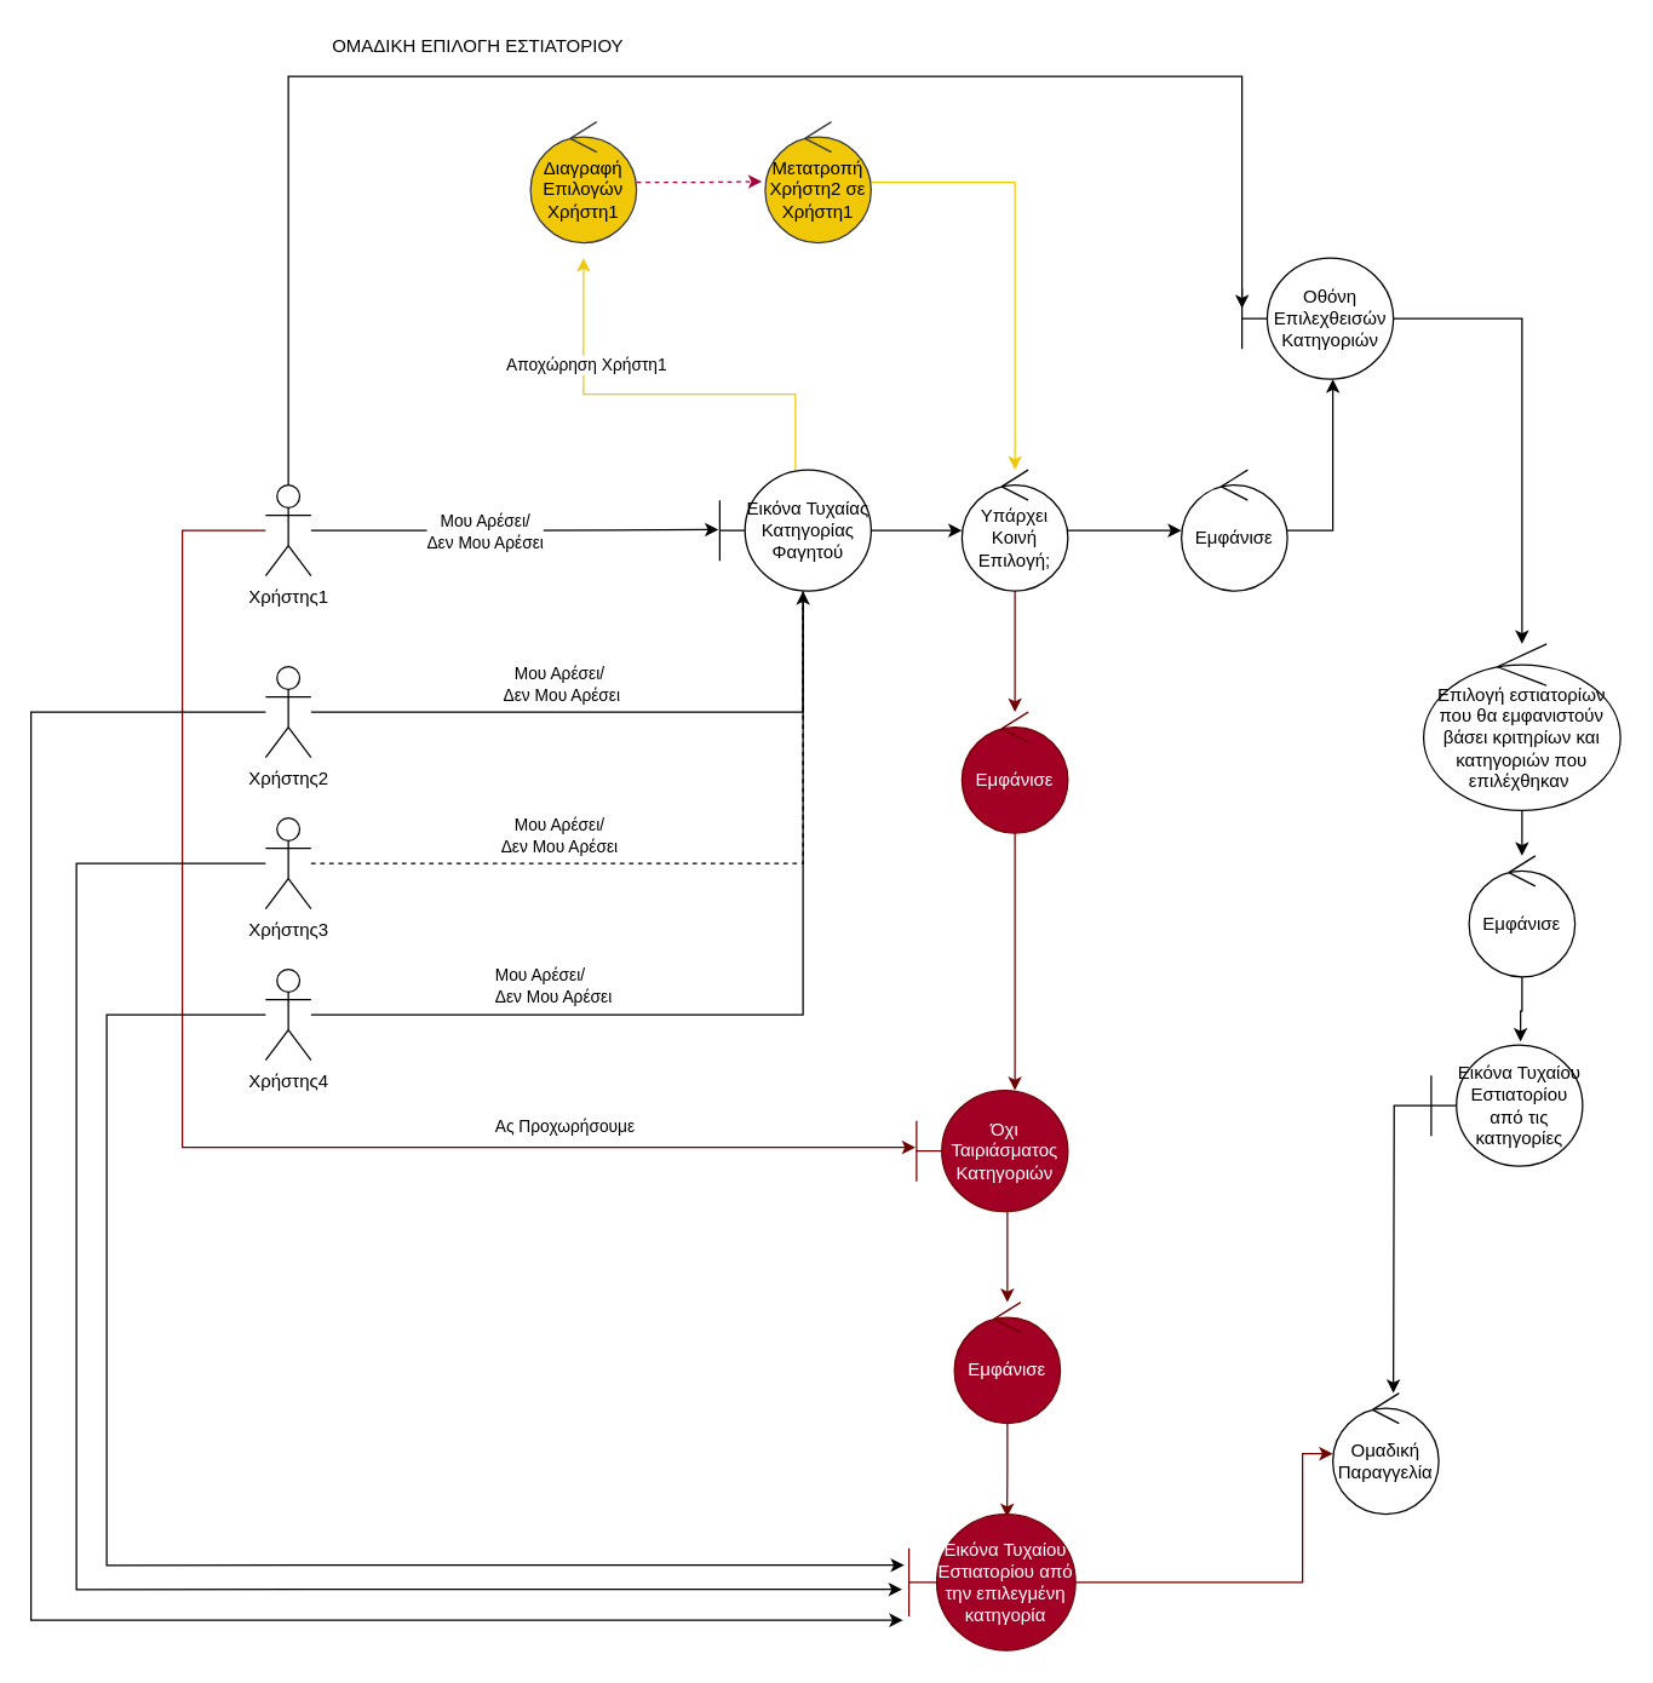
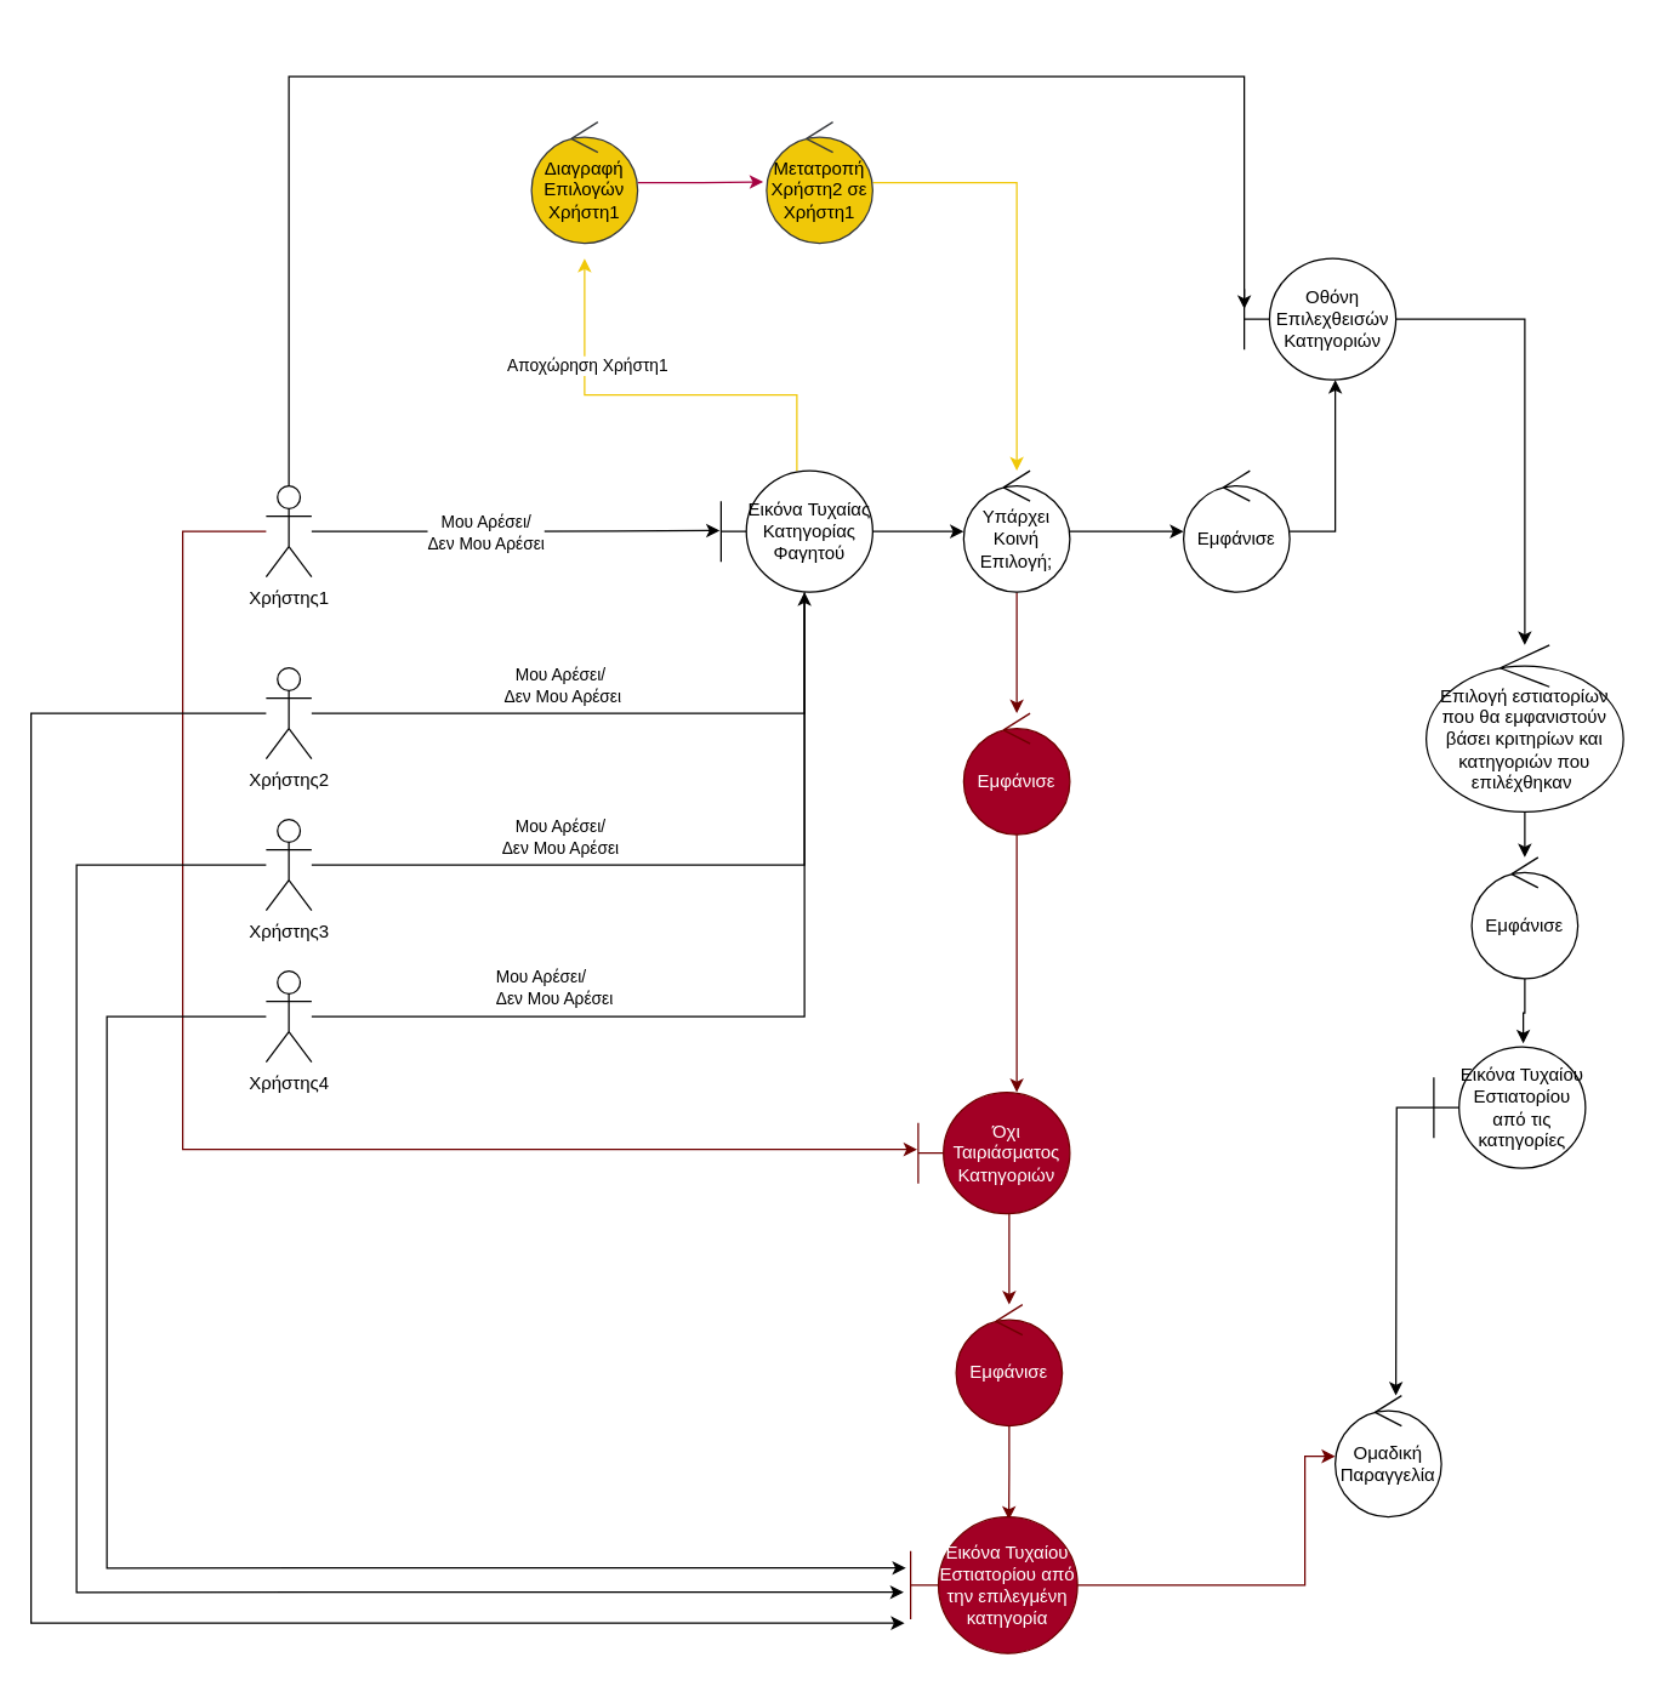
- <mxCell id="42" value="ΟΜΑΔΙΚΗ ΕΠΙΛΟΓΗ ΕΣΤΙΑΤΟΡΙΟΥ" style="text;html=1;align=center;verticalAlign=middle;resizable=0;points=[];autosize=1;strokeColor=none;fillColor=none;" parent="1" vertex="1"><mxGeometry x="210" y="20" width="210" height="20" as="geometry" /></mxCell>
- <mxCell id="43" style="edgeStyle=orthogonalEdgeStyle;rounded=0;orthogonalLoop=1;jettySize=auto;html=1;entryX=-0.031;entryY=0.493;entryDx=0;entryDy=0;entryPerimeter=0;fillColor=#d80073;strokeColor=#A50040;dashed=1;" parent="1" source="44" target="46" edge="1"><mxGeometry relative="1" as="geometry" /></mxCell>
+ <mxCell id="43" style="edgeStyle=orthogonalEdgeStyle;rounded=0;orthogonalLoop=1;jettySize=auto;html=1;entryX=-0.031;entryY=0.493;entryDx=0;entryDy=0;entryPerimeter=0;fillColor=#d80073;strokeColor=#A50040;" parent="1" source="44" target="46" edge="1"><mxGeometry relative="1" as="geometry" /></mxCell>
- <mxCell id="14" style="edgeStyle=orthogonalEdgeStyle;rounded=0;orthogonalLoop=1;jettySize=auto;html=1;entryX=0.536;entryY=1.043;entryDx=0;entryDy=0;entryPerimeter=0;endArrow=none;endFill=0;dashed=1;" parent="1" source="16" target="10" edge="1"><mxGeometry relative="1" as="geometry"><Array as="points"><mxPoint x="530" y="570" /><mxPoint x="530" y="393" /></Array></mxGeometry></mxCell>
+ <mxCell id="14" style="edgeStyle=orthogonalEdgeStyle;rounded=0;orthogonalLoop=1;jettySize=auto;html=1;entryX=0.536;entryY=1.043;entryDx=0;entryDy=0;entryPerimeter=0;endArrow=none;endFill=0;" parent="1" source="16" target="10" edge="1"><mxGeometry relative="1" as="geometry"><Array as="points"><mxPoint x="530" y="570" /><mxPoint x="530" y="393" /></Array></mxGeometry></mxCell>
- <mxCell id="39" value="&lt;div style=&quot;text-align: center&quot;&gt;&lt;font face=&quot;helvetica&quot;&gt;&lt;span style=&quot;font-size: 11px ; background-color: rgb(255 , 255 , 255)&quot;&gt;Ας Προχωρήσουμε&lt;/span&gt;&lt;/font&gt;&lt;/div&gt;" style="text;whiteSpace=wrap;html=1;" parent="1" vertex="1"><mxGeometry x="325" y="730" width="100" height="30" as="geometry" /></mxCell>
